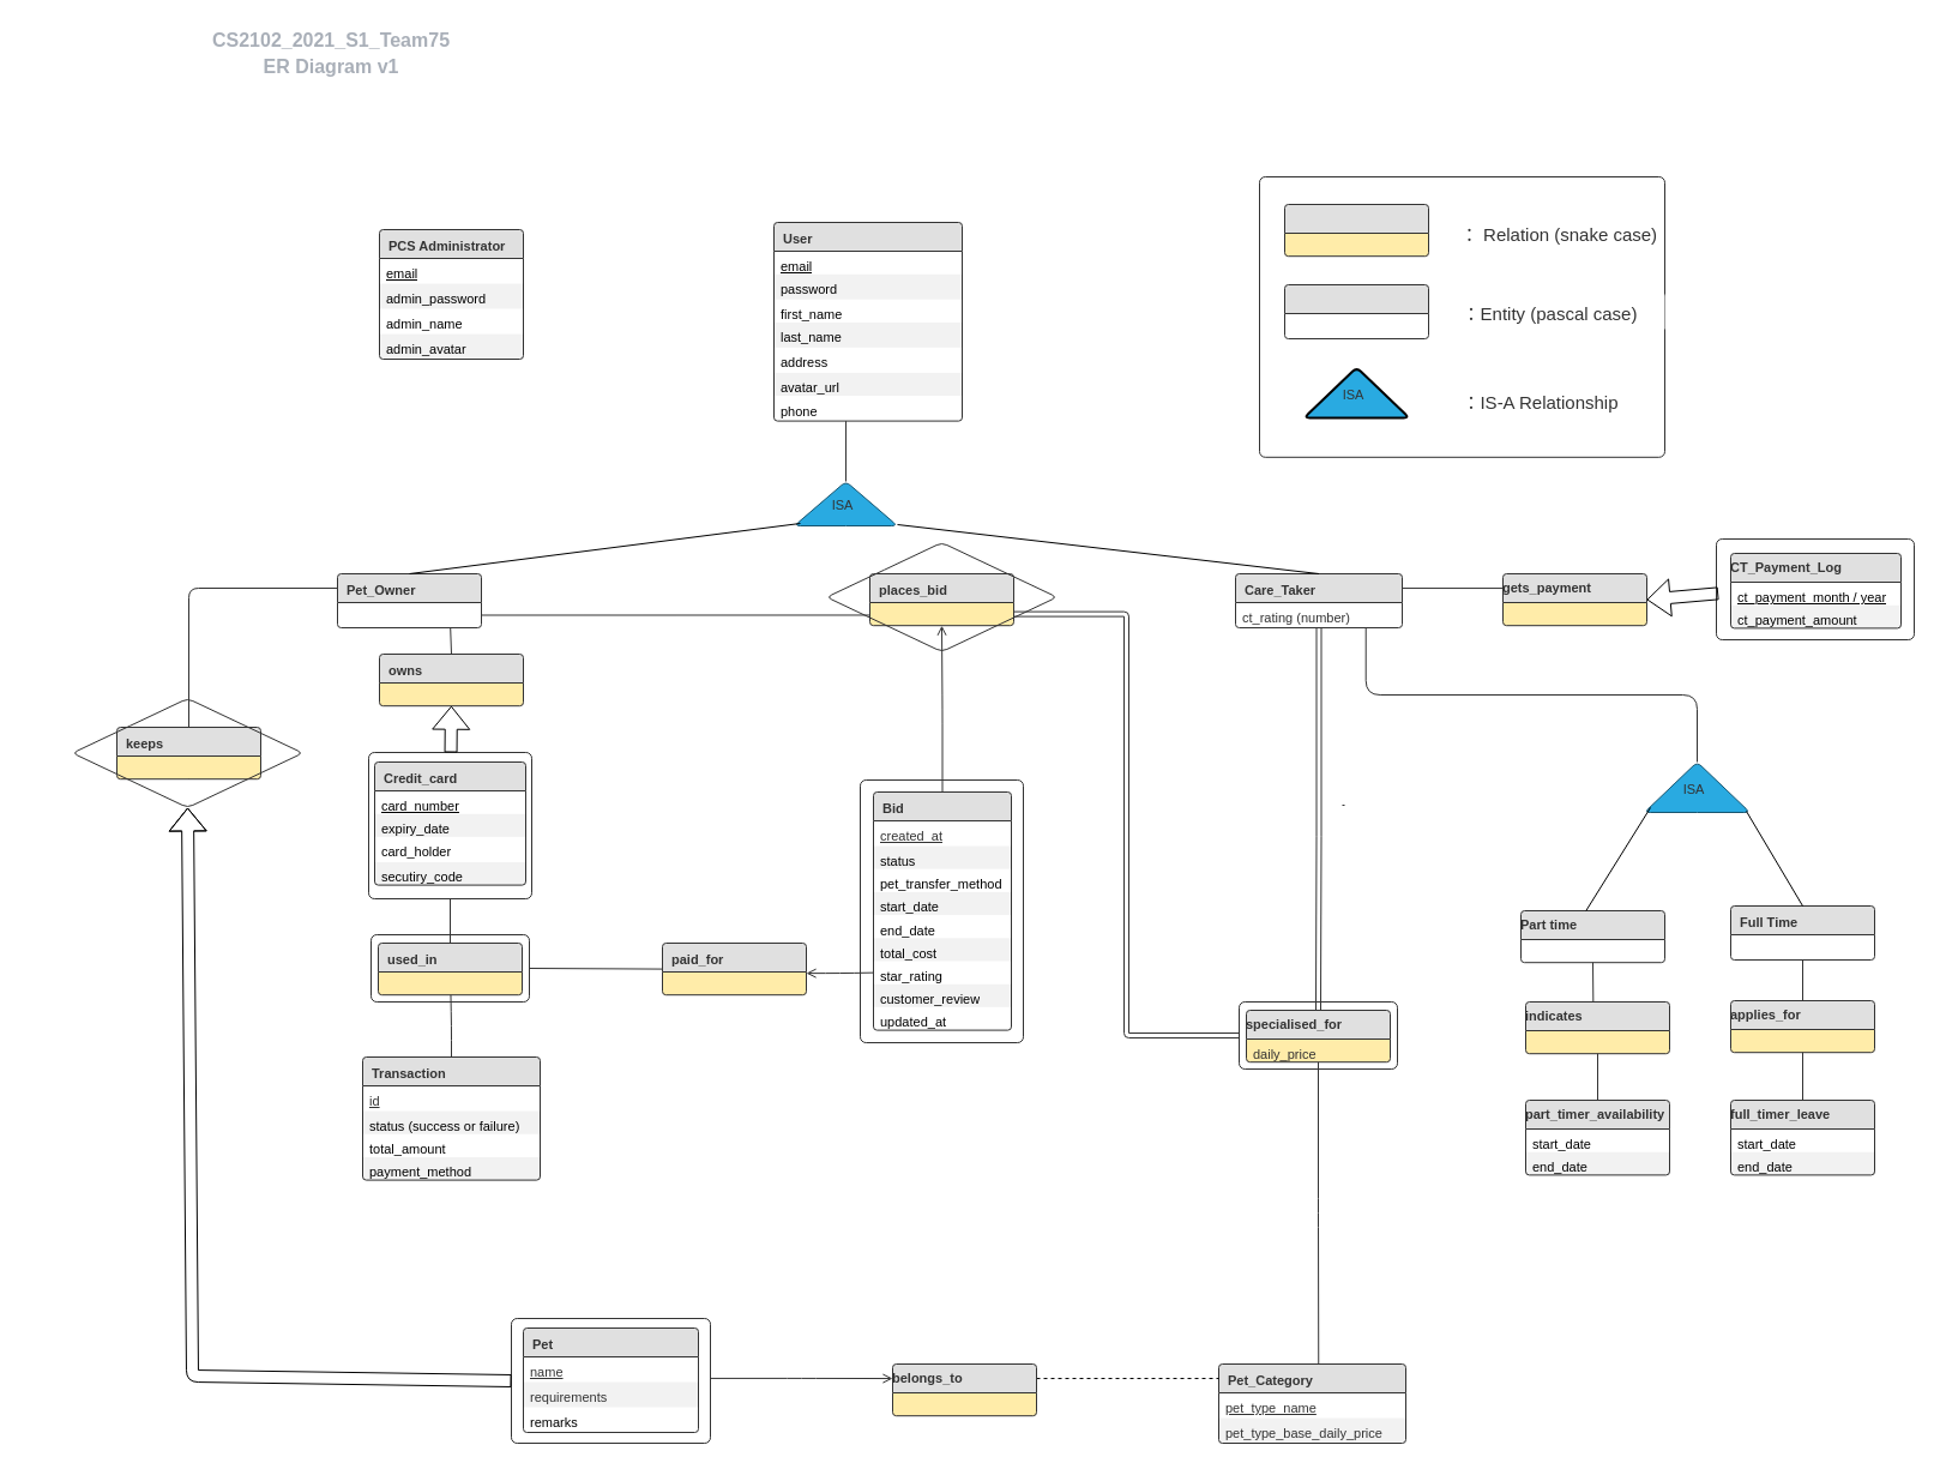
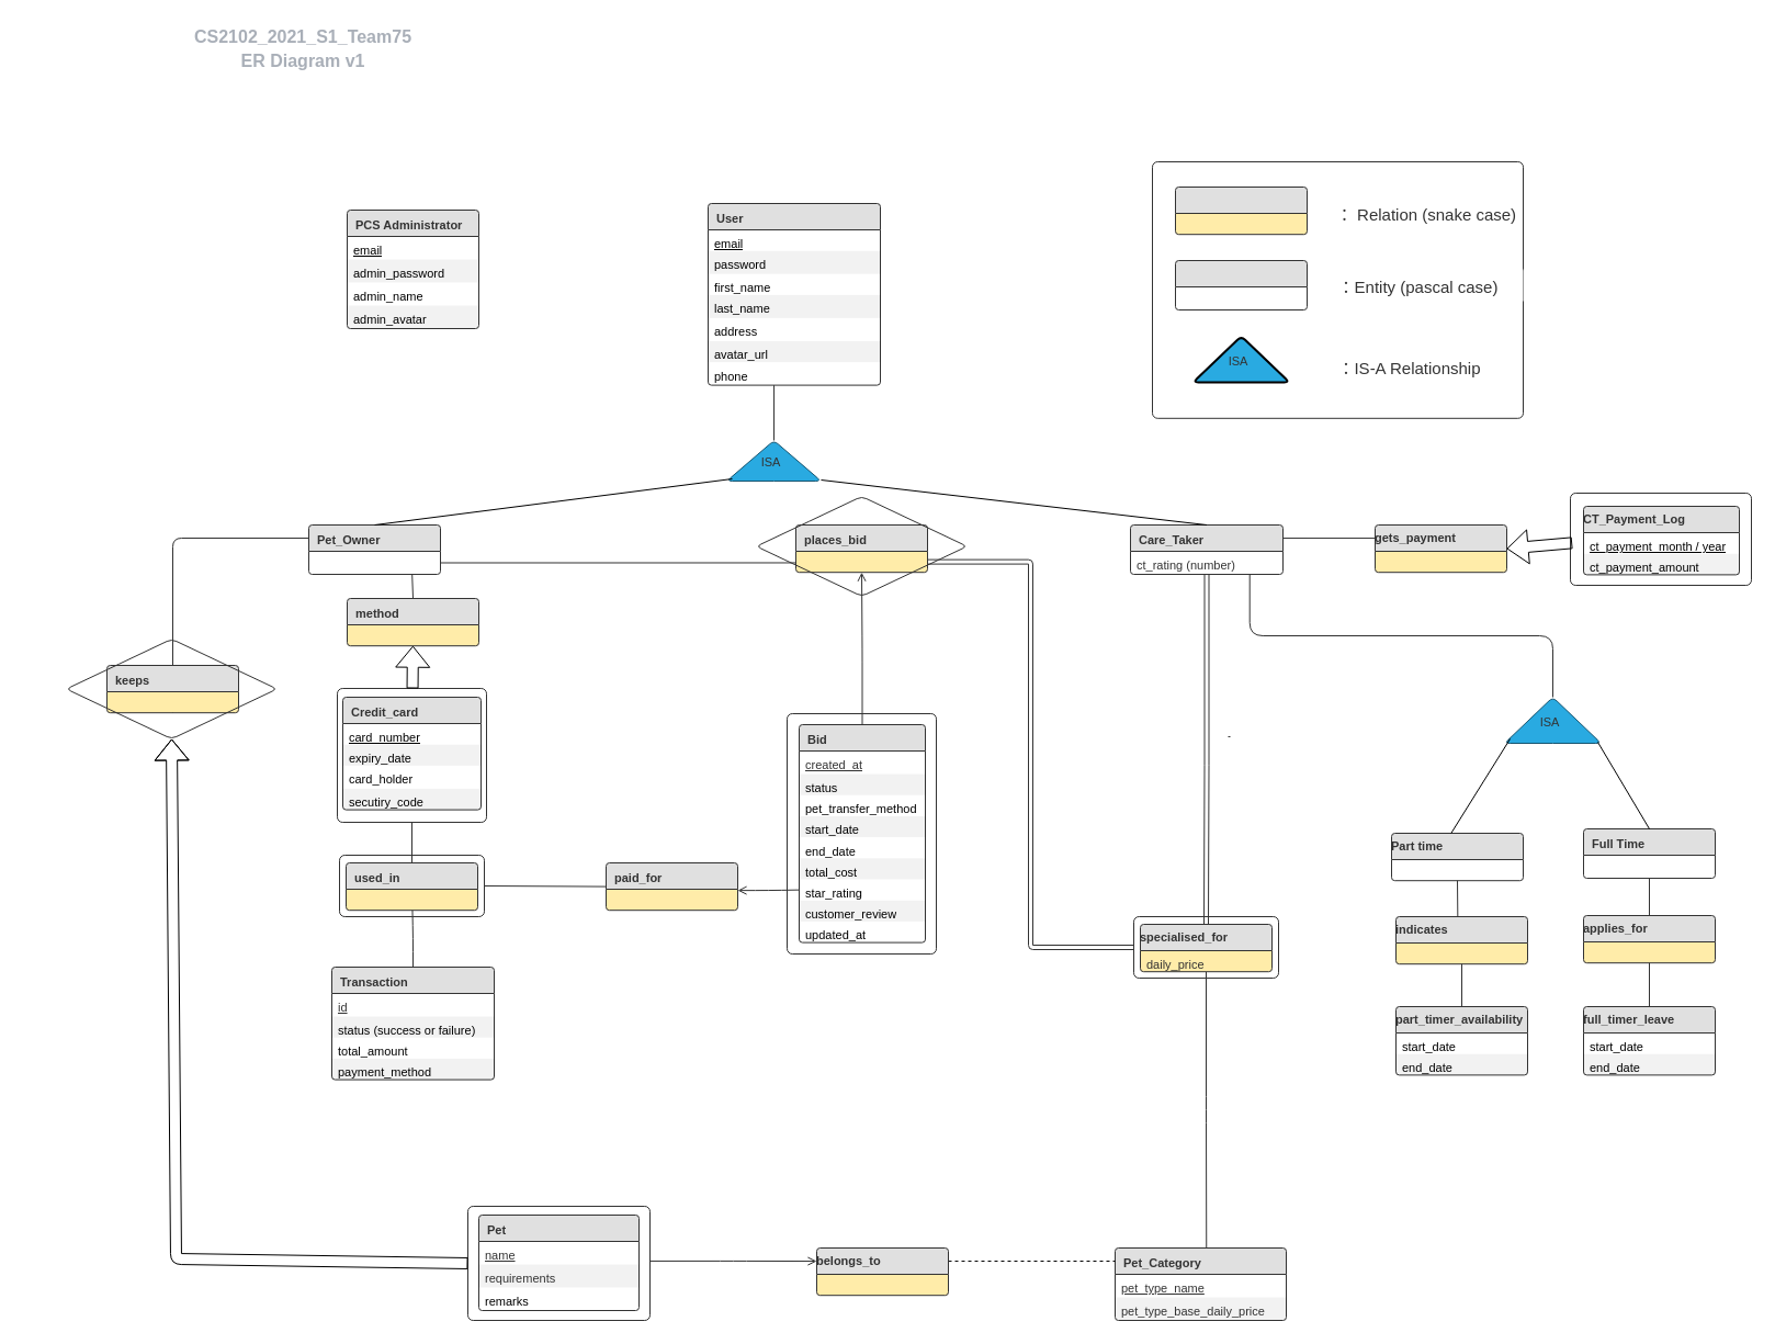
- <mxCell id="82" value="owns" style="html=1;whiteSpace=wrap;swimlane;childLayout=stackLayout;horizontal=1;horizontalStack=0;resizeParent=1;resizeParentMax=0;resizeLast=0;collapsible=1;marginBottom=0;swimlaneFillColor=#ffeca9;startSize=24;fontSize=11;fontColor=#333333;align=left;spacingLeft=6.72;spacingRight=11.2;spacingTop=3.2;spacing=2;strokeColor=#333333;strokeOpacity=100;fillOpacity=100;rounded=1;absoluteArcSize=1;arcSize=6;fillColor=#ffeca9;fillColor=#e0e0e0;" vertex="1" zOrder="1164.189" parent="1"><mxGeometry x="316" y="545" width="120" height="43.2" as="geometry" /></mxCell>
+ <mxCell id="82" value="method" style="html=1;whiteSpace=wrap;swimlane;childLayout=stackLayout;horizontal=1;horizontalStack=0;resizeParent=1;resizeParentMax=0;resizeLast=0;collapsible=1;marginBottom=0;swimlaneFillColor=#ffeca9;startSize=24;fontSize=11;fontColor=#333333;align=left;spacingLeft=6.72;spacingRight=11.2;spacingTop=3.2;spacing=2;strokeColor=#333333;strokeOpacity=100;fillOpacity=100;rounded=1;absoluteArcSize=1;arcSize=6;fillColor=#ffeca9;fillColor=#e0e0e0;" vertex="1" zOrder="1164.189" parent="1"><mxGeometry x="316" y="545" width="120" height="43.2" as="geometry" /></mxCell>
